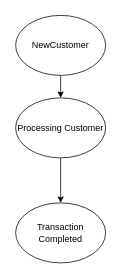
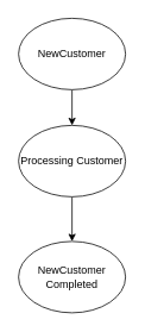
- <mxCell id="5" value="Processing Customer" style="ellipse;whiteSpace=wrap;html=1;" vertex="1" parent="1"><mxGeometry x="20" y="130" width="120" height="80" as="geometry" /></mxCell>
+ <mxCell id="5" value="Processing Customer" style="ellipse;whiteSpace=wrap;html=1;" vertex="1" parent="1"><mxGeometry x="20" y="140" width="120" height="80" as="geometry" /></mxCell>
- <mxCell id="6" value="Transaction Completed" style="ellipse;whiteSpace=wrap;html=1;" vertex="1" parent="1"><mxGeometry x="20" y="270" width="120" height="80" as="geometry" /></mxCell>
+ <mxCell id="6" value="NewCustomer Completed" style="ellipse;whiteSpace=wrap;html=1;" vertex="1" parent="1"><mxGeometry x="20" y="270" width="120" height="80" as="geometry" /></mxCell>
